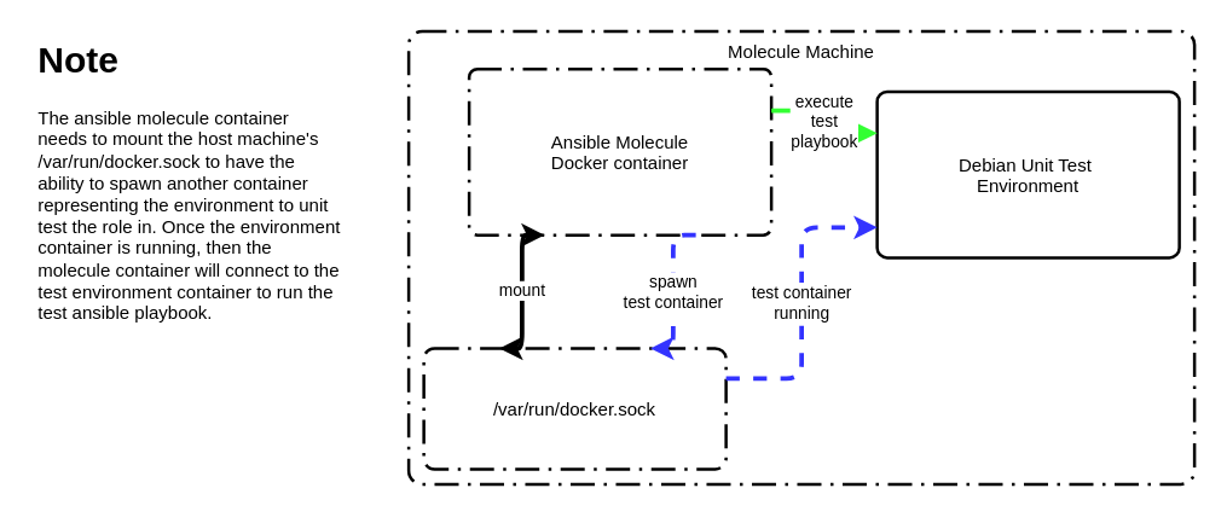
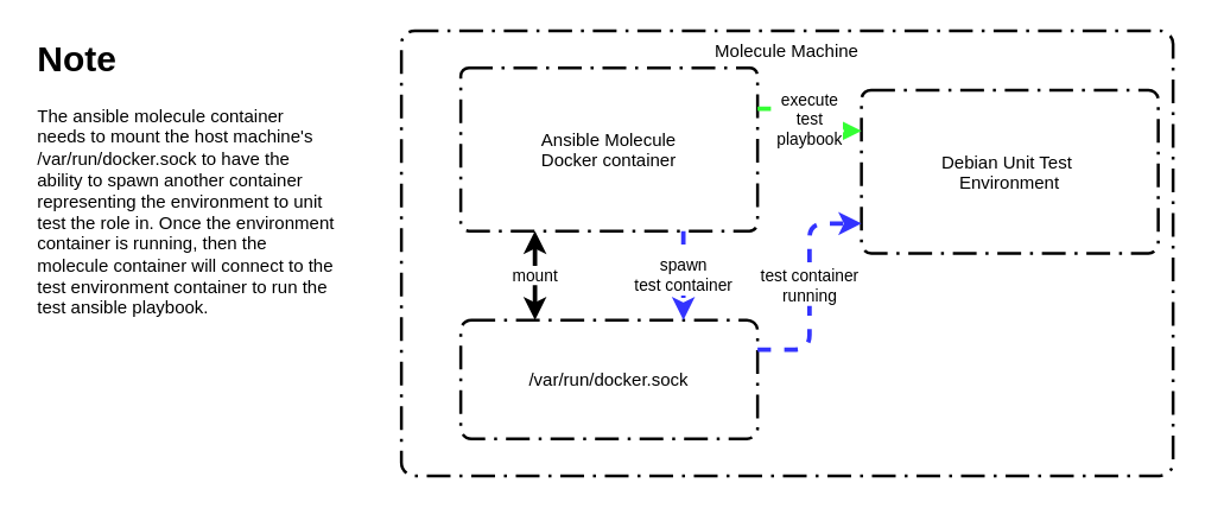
- <mxCell id="9" value="execute&lt;br&gt;test&lt;br&gt;playbook" style="edgeStyle=elbowEdgeStyle;elbow=horizontal;endArrow=classic;html=1;dashed=0;strokeColor=#33FF33;exitX=1;exitY=0.25;exitDx=0;exitDy=0;entryX=0;entryY=0.25;entryDx=0;entryDy=0;strokeWidth=3;" edge="1" parent="1" source="3" target="4"><mxGeometry width="50" height="50" relative="1" as="geometry"><mxPoint x="590" y="320" as="sourcePoint" /><mxPoint x="640" y="270" as="targetPoint" /></mxGeometry></mxCell>
+ <mxCell id="9" value="execute&lt;br&gt;test&lt;br&gt;playbook" style="edgeStyle=elbowEdgeStyle;elbow=horizontal;endArrow=classic;html=1;dashed=1;strokeColor=#33FF33;exitX=1;exitY=0.25;exitDx=0;exitDy=0;entryX=0;entryY=0.25;entryDx=0;entryDy=0;strokeWidth=3;" edge="1" parent="1" source="3" target="4"><mxGeometry width="50" height="50" relative="1" as="geometry"><mxPoint x="590" y="320" as="sourcePoint" /><mxPoint x="640" y="270" as="targetPoint" /></mxGeometry></mxCell>
- <mxCell id="4" value="Debian Unit Test &#10;Environment" style="rounded=1;arcSize=6;dashed=0;strokeColor=#000000;fillColor=none;gradientColor=none;dashPattern=8 3 1 3;strokeWidth=2;" vertex="1" parent="1"><mxGeometry x="580" y="60" width="200" height="110" as="geometry" /></mxCell>
+ <mxCell id="4" value="Debian Unit Test &#10;Environment" style="rounded=1;arcSize=6;dashed=1;strokeColor=#000000;fillColor=none;gradientColor=none;dashPattern=8 3 1 3;strokeWidth=2;" vertex="1" parent="1"><mxGeometry x="580" y="60" width="200" height="110" as="geometry" /></mxCell>
- <mxCell id="5" value="/var/run/docker.sock" style="rounded=1;arcSize=9;dashed=1;strokeColor=#000000;fillColor=none;gradientColor=none;dashPattern=8 3 1 3;strokeWidth=2;" vertex="1" parent="1"><mxGeometry x="280" y="230" width="200" height="80" as="geometry" /></mxCell>
+ <mxCell id="5" value="/var/run/docker.sock" style="rounded=1;arcSize=9;dashed=1;strokeColor=#000000;fillColor=none;gradientColor=none;dashPattern=8 3 1 3;strokeWidth=2;" vertex="1" parent="1"><mxGeometry x="310" y="215" width="200" height="80" as="geometry" /></mxCell>
